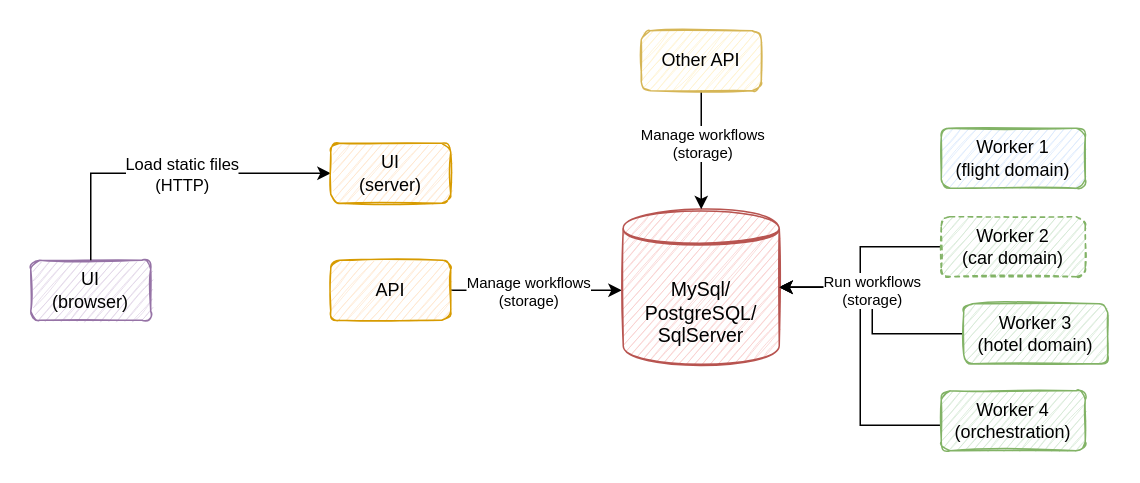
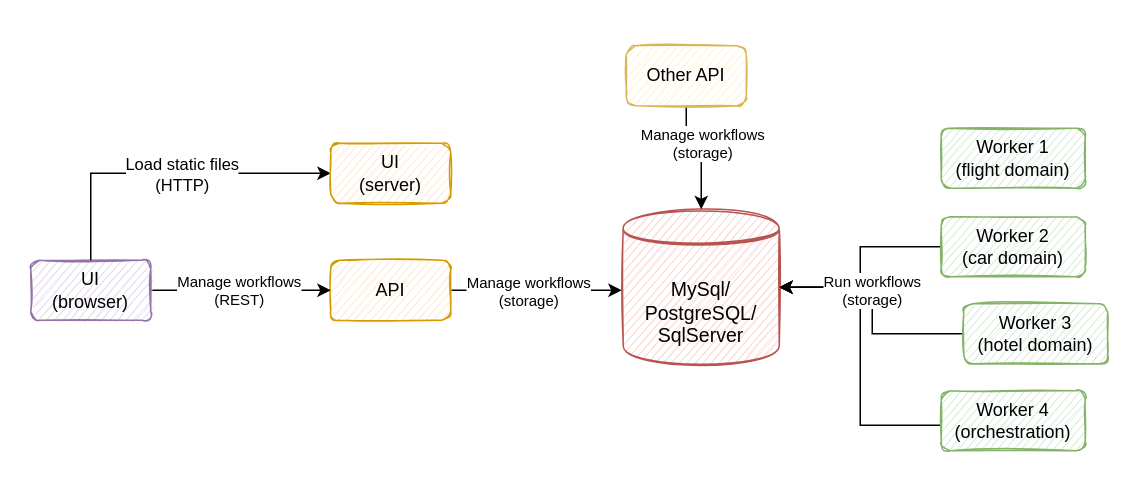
- <mxCell id="14" value="Other API" style="rounded=1;whiteSpace=wrap;html=1;fillColor=#fff2cc;strokeColor=#d6b656;sketch=1;" parent="1" vertex="1"><mxGeometry x="427" y="20" width="80" height="40" as="geometry" /></mxCell>
+ <mxCell id="14" value="Other API" style="rounded=1;whiteSpace=wrap;html=1;fillColor=#fff2cc;strokeColor=#d6b656;sketch=1;" parent="1" vertex="1"><mxGeometry x="417" y="30" width="80" height="40" as="geometry" /></mxCell>
- <mxCell id="4" value="Worker 1&lt;br&gt;(flight domain)" style="rounded=1;whiteSpace=wrap;html=1;fillColor=#dae8fc;strokeColor=#82b366;sketch=1;" parent="1" vertex="1"><mxGeometry x="627" y="85" width="96" height="40" as="geometry" /></mxCell>
+ <mxCell id="4" value="Worker 1&lt;br&gt;(flight domain)" style="rounded=1;whiteSpace=wrap;html=1;fillColor=#d5e8d4;strokeColor=#82b366;sketch=1;" parent="1" vertex="1"><mxGeometry x="627" y="85" width="96" height="40" as="geometry" /></mxCell>
- <mxCell id="17" value="Worker 2&lt;br&gt;(car domain)" style="rounded=1;whiteSpace=wrap;html=1;fillColor=#d5e8d4;strokeColor=#82b366;sketch=1;dashed=1;" parent="1" vertex="1"><mxGeometry x="627" y="144" width="96" height="40" as="geometry" /></mxCell>
+ <mxCell id="17" value="Worker 2&lt;br&gt;(car domain)" style="rounded=1;whiteSpace=wrap;html=1;fillColor=#d5e8d4;strokeColor=#82b366;sketch=1;" parent="1" vertex="1"><mxGeometry x="627" y="144" width="96" height="40" as="geometry" /></mxCell>
+ <mxCell id="8" style="edgeStyle=orthogonalEdgeStyle;rounded=0;orthogonalLoop=1;jettySize=auto;html=1;entryX=0;entryY=0.5;entryDx=0;entryDy=0;" parent="1" source="11" target="7" edge="1"><mxGeometry relative="1" as="geometry"><mxPoint x="135" y="193" as="sourcePoint" /></mxGeometry></mxCell>
+ <mxCell id="9" value="Manage workflows&lt;br style=&quot;font-size: 10px&quot;&gt;(REST)" style="edgeLabel;html=1;align=center;verticalAlign=middle;resizable=0;points=[];fontSize=10;" parent="8" vertex="1" connectable="0"><mxGeometry x="-0.035" y="-3" relative="1" as="geometry"><mxPoint y="-4" as="offset" /></mxGeometry></mxCell>
